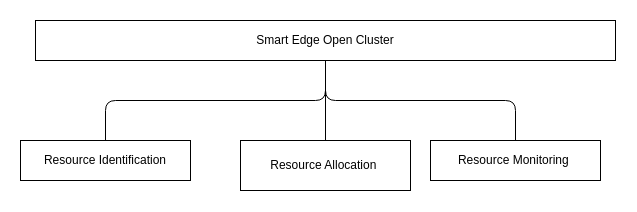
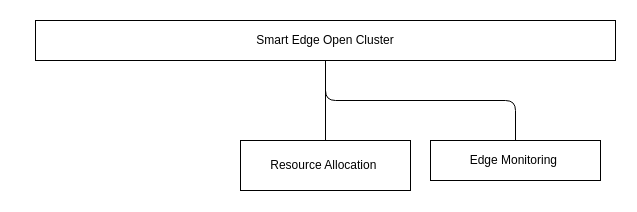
- <mxCell id="3" value="" style="edgeStyle=orthogonalEdgeStyle;rounded=1;orthogonalLoop=1;jettySize=auto;html=1;endArrow=none;endFill=0;" edge="1" parent="1" source="4" target="2"><mxGeometry relative="1" as="geometry" /></mxCell>
- <mxCell id="4" value="Resource Identification" style="rounded=0;whiteSpace=wrap;html=1;" vertex="1" parent="1"><mxGeometry x="20" y="140" width="170" height="40" as="geometry" /></mxCell>
- <mxCell id="8" value="Resource&amp;nbsp;&lt;span style=&quot;font-size: 9pt ; font-family: &amp;#34;helvetica&amp;#34; , sans-serif&quot;&gt;Monitoring&amp;nbsp;&lt;/span&gt;" style="rounded=0;whiteSpace=wrap;html=1;" vertex="1" parent="1"><mxGeometry x="430" y="140" width="170" height="40" as="geometry" /></mxCell>
+ <mxCell id="8" value="Edge&amp;nbsp;&lt;span style=&quot;font-size: 9pt ; font-family: &amp;#34;helvetica&amp;#34; , sans-serif&quot;&gt;Monitoring&amp;nbsp;&lt;/span&gt;" style="rounded=0;whiteSpace=wrap;html=1;" vertex="1" parent="1"><mxGeometry x="430" y="140" width="170" height="40" as="geometry" /></mxCell>
